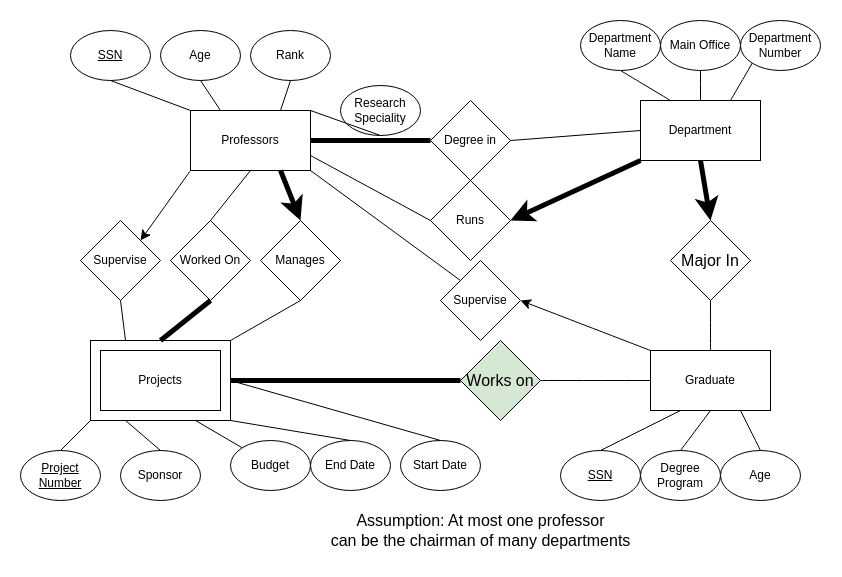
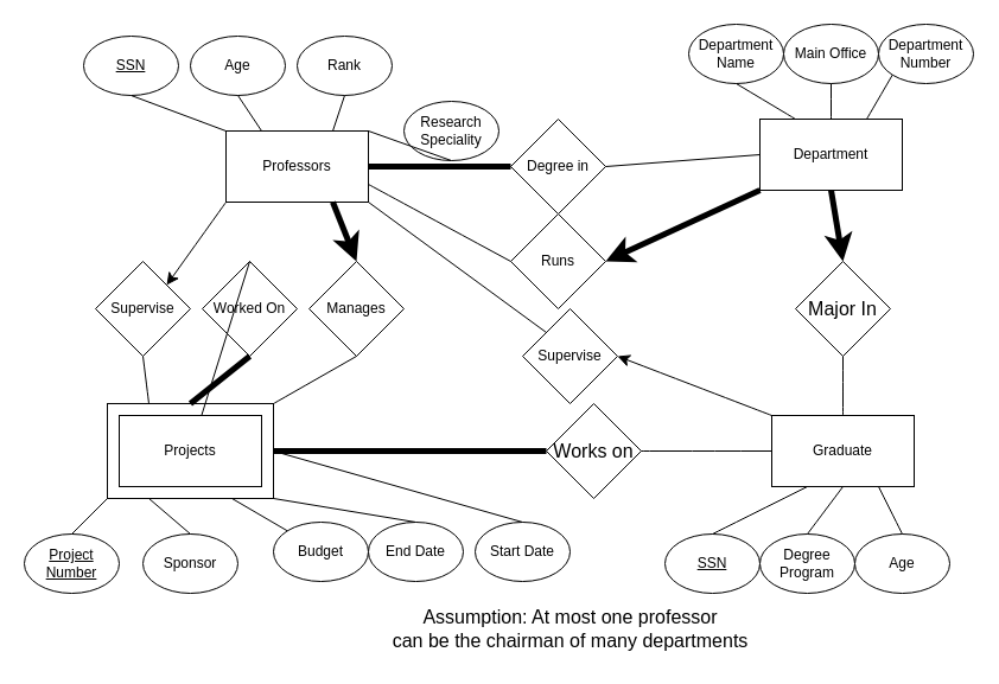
- <mxCell id="28" value="" style="endArrow=none;html=1;rounded=0;entryX=0.5;entryY=1;entryDx=0;entryDy=0;exitX=0.5;exitY=0;exitDx=0;exitDy=0;" parent="1" source="27" target="2" edge="1"><mxGeometry width="50" height="50" relative="1" as="geometry"><mxPoint x="240" y="230" as="sourcePoint" /><mxPoint x="290" y="180" as="targetPoint" /></mxGeometry></mxCell>
+ <mxCell id="28" value="" style="endArrow=none;html=1;rounded=0;exitX=0.5;exitY=0;exitDx=0;exitDy=0;" parent="1" source="27" target="3" edge="1"><mxGeometry width="50" height="50" relative="1" as="geometry"><mxPoint x="240" y="230" as="sourcePoint" /><mxPoint x="290" y="180" as="targetPoint" /></mxGeometry></mxCell>
- <mxCell id="42" value="Works on" style="rhombus;whiteSpace=wrap;html=1;fontSize=16;fillColor=#d5e8d4;" vertex="1" parent="1"><mxGeometry x="460" y="340" width="80" height="80" as="geometry" /></mxCell>
+ <mxCell id="42" value="Works on" style="rhombus;whiteSpace=wrap;html=1;fontSize=16;" vertex="1" parent="1"><mxGeometry x="460" y="340" width="80" height="80" as="geometry" /></mxCell>
